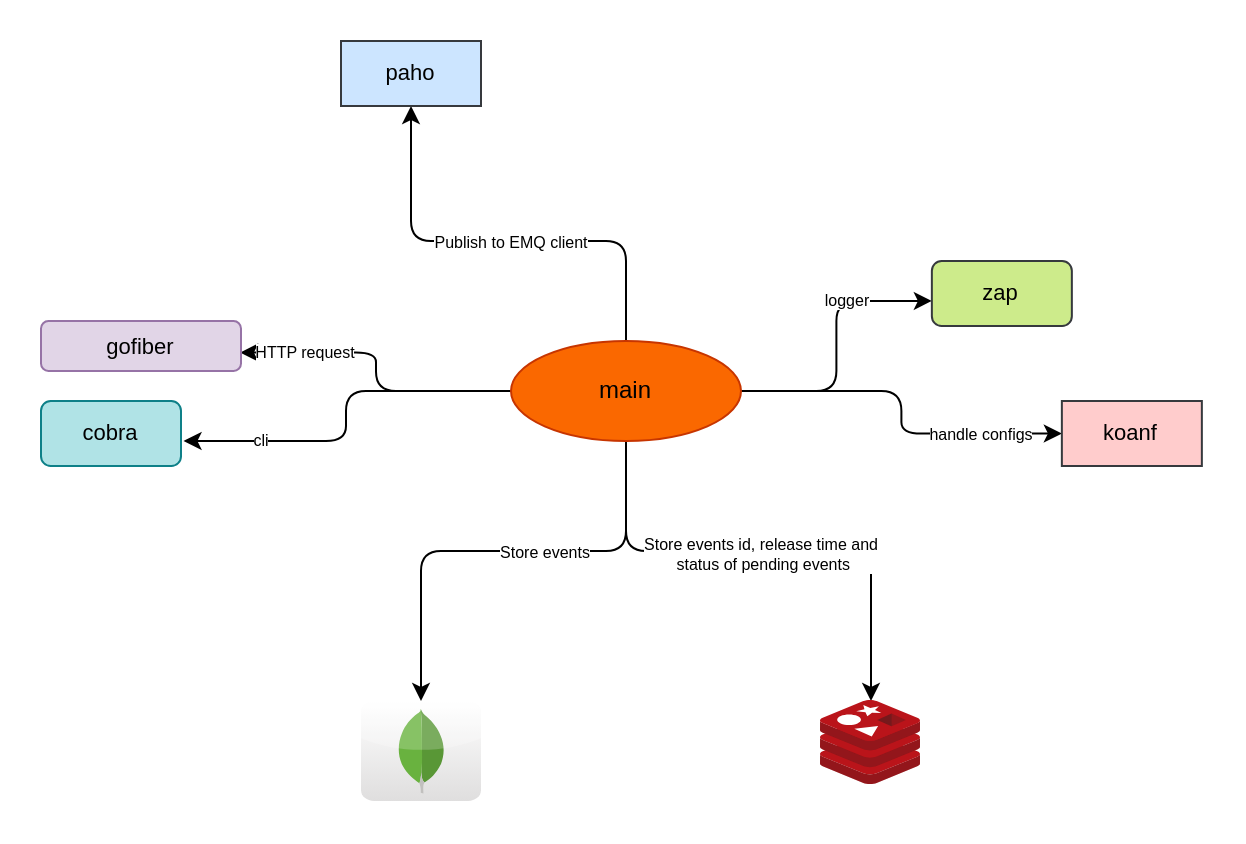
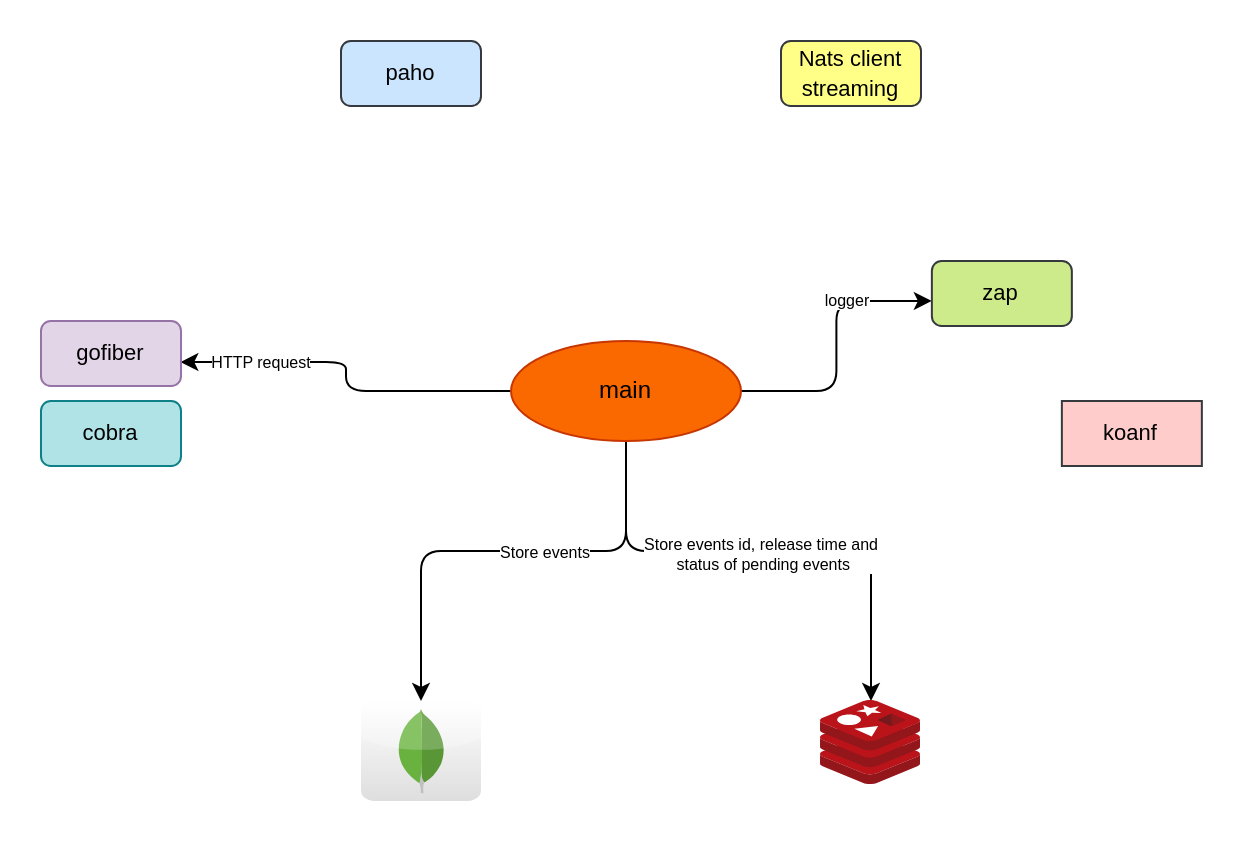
- <mxCell id="21" value="&lt;font style=&quot;font-size: 11px&quot;&gt;paho&lt;/font&gt;" style="whiteSpace=wrap;html=1;fontFamily=Helvetica;fillColor=#cce5ff;strokeColor=#36393d;rounded=0;" parent="1" vertex="1"><mxGeometry x="170" y="20" width="70" height="32.5" as="geometry" /></mxCell>
+ <mxCell id="21" value="&lt;font style=&quot;font-size: 11px&quot;&gt;paho&lt;/font&gt;" style="rounded=1;whiteSpace=wrap;html=1;fontFamily=Helvetica;fillColor=#cce5ff;strokeColor=#36393d;" parent="1" vertex="1"><mxGeometry x="170" y="20" width="70" height="32.5" as="geometry" /></mxCell>
+ <mxCell id="22" value="&lt;span style=&quot;font-size: 11px&quot;&gt;Nats client streaming&lt;/span&gt;" style="rounded=1;whiteSpace=wrap;html=1;fontFamily=Helvetica;fillColor=#ffff88;strokeColor=#36393d;" parent="1" vertex="1"><mxGeometry x="390" y="20" width="70" height="32.5" as="geometry" /></mxCell>
- <mxCell id="4" style="edgeStyle=orthogonalEdgeStyle;rounded=1;orthogonalLoop=1;jettySize=auto;html=1;fontFamily=Helvetica;fontSize=8;entryX=0.5;entryY=1;entryDx=0;entryDy=0;" parent="1" source="16" target="21" edge="1"><mxGeometry relative="1" as="geometry"><mxPoint x="270" y="60" as="targetPoint" /><Array as="points"><mxPoint x="313" y="120" /><mxPoint x="205" y="120" /></Array></mxGeometry></mxCell>
- <mxCell id="5" value="Publish to EMQ client" style="edgeLabel;html=1;align=center;verticalAlign=middle;resizable=0;points=[];fontSize=8;fontFamily=Helvetica;" parent="4" vertex="1" connectable="0"><mxGeometry x="-0.29" relative="1" as="geometry"><mxPoint x="-28" as="offset" /></mxGeometry></mxCell>
- <mxCell id="17" value="&lt;font style=&quot;font-size: 11px&quot;&gt;gofiber&lt;/font&gt;" style="rounded=1;whiteSpace=wrap;html=1;fontFamily=Helvetica;fillColor=#e1d5e7;strokeColor=#9673a6;" parent="1" vertex="1"><mxGeometry x="20" y="160" width="100" height="25" as="geometry" /></mxCell>
+ <mxCell id="17" value="&lt;font style=&quot;font-size: 11px&quot;&gt;gofiber&lt;/font&gt;" style="rounded=1;whiteSpace=wrap;html=1;fontFamily=Helvetica;fillColor=#e1d5e7;strokeColor=#9673a6;" parent="1" vertex="1"><mxGeometry x="20" y="160" width="70" height="32.5" as="geometry" /></mxCell>
- <mxCell id="6" style="edgeStyle=orthogonalEdgeStyle;rounded=1;orthogonalLoop=1;jettySize=auto;html=1;entryX=0;entryY=0.5;entryDx=0;entryDy=0;fontFamily=Helvetica;fontSize=8;" parent="1" source="16" target="23" edge="1"><mxGeometry relative="1" as="geometry" /></mxCell>
- <mxCell id="7" value="handle configs" style="edgeLabel;html=1;align=center;verticalAlign=middle;resizable=0;points=[];fontSize=8;fontFamily=Helvetica;" parent="6" vertex="1" connectable="0"><mxGeometry x="0.436" y="1" relative="1" as="geometry"><mxPoint x="11" y="1" as="offset" /></mxGeometry></mxCell>
- <mxCell id="14" style="edgeStyle=orthogonalEdgeStyle;rounded=1;orthogonalLoop=1;jettySize=auto;html=1;entryX=1.018;entryY=0.615;entryDx=0;entryDy=0;entryPerimeter=0;fontFamily=Helvetica;fontSize=8;" parent="1" source="16" target="24" edge="1"><mxGeometry relative="1" as="geometry" /></mxCell>
- <mxCell id="15" value="cli" style="edgeLabel;html=1;align=center;verticalAlign=middle;resizable=0;points=[];fontSize=8;fontFamily=Helvetica;" parent="14" vertex="1" connectable="0"><mxGeometry x="0.331" relative="1" as="geometry"><mxPoint x="-25" as="offset" /></mxGeometry></mxCell>
